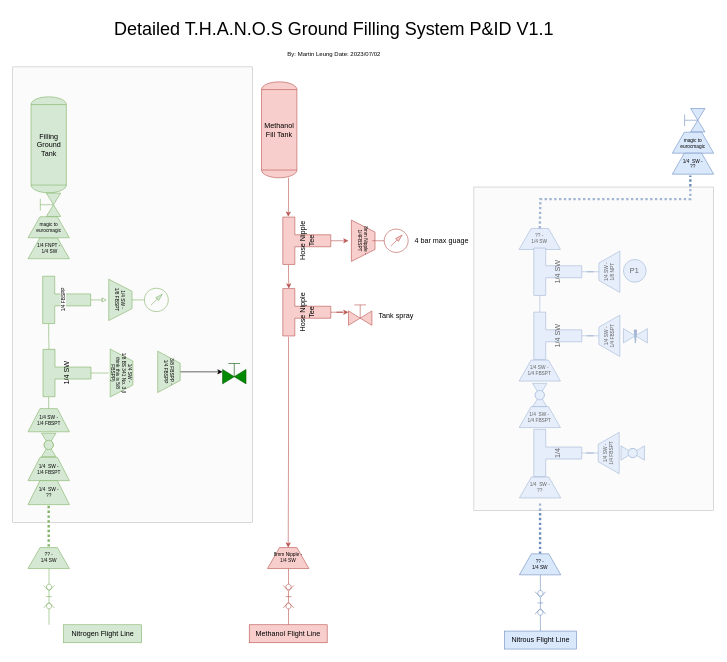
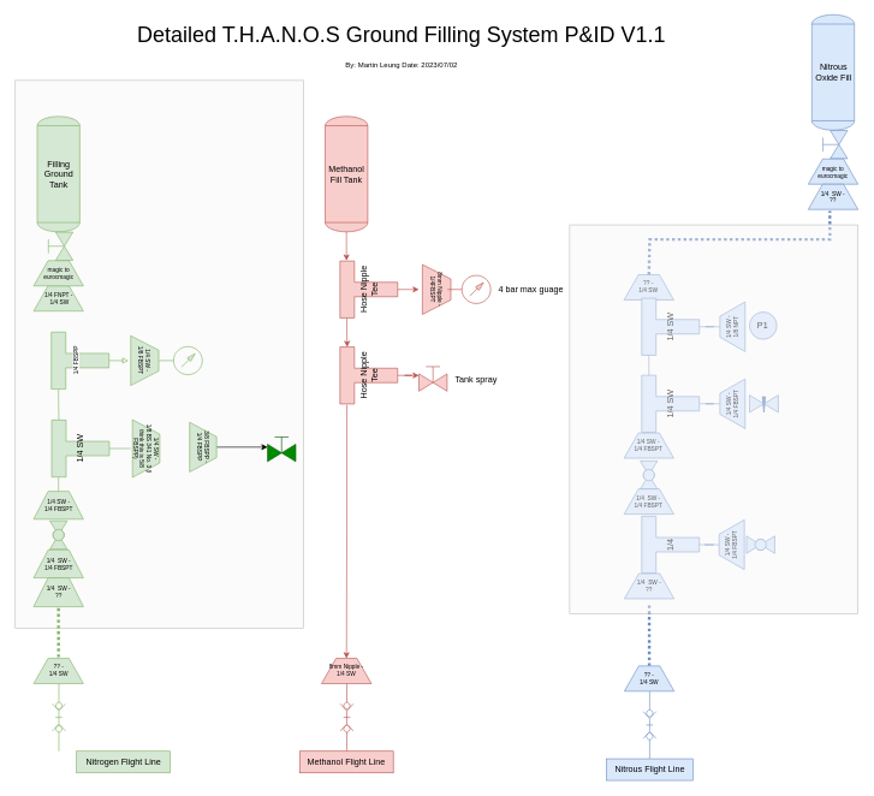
+ <mxCell id="5" value="Nitrous&lt;br&gt;Oxide Fill" style="shape=mxgraph.pid.vessels.tank;html=1;pointerEvents=1;align=center;verticalLabelPosition=middle;verticalAlign=middle;dashed=0;labelPosition=center;fillColor=#dae8fc;strokeColor=#6c8ebf;" parent="1" vertex="1"><mxGeometry x="1125" y="20" width="59" height="160" as="geometry" /></mxCell>
- <mxCell id="4" value="Methanol&lt;br&gt;Fill Tank" style="shape=mxgraph.pid.vessels.tank;html=1;pointerEvents=1;align=center;verticalLabelPosition=middle;verticalAlign=middle;dashed=0;labelPosition=center;fillColor=#f8cecc;strokeColor=#b85450;" parent="1" vertex="1"><mxGeometry x="434.94" y="136" width="59" height="160" as="geometry" /></mxCell>
+ <mxCell id="4" value="Methanol&lt;br&gt;Fill Tank" style="shape=mxgraph.pid.vessels.tank;html=1;pointerEvents=1;align=center;verticalLabelPosition=middle;verticalAlign=middle;dashed=0;labelPosition=center;fillColor=#f8cecc;strokeColor=#b85450;" parent="1" vertex="1"><mxGeometry x="449.94" y="161" width="59" height="160" as="geometry" /></mxCell>
